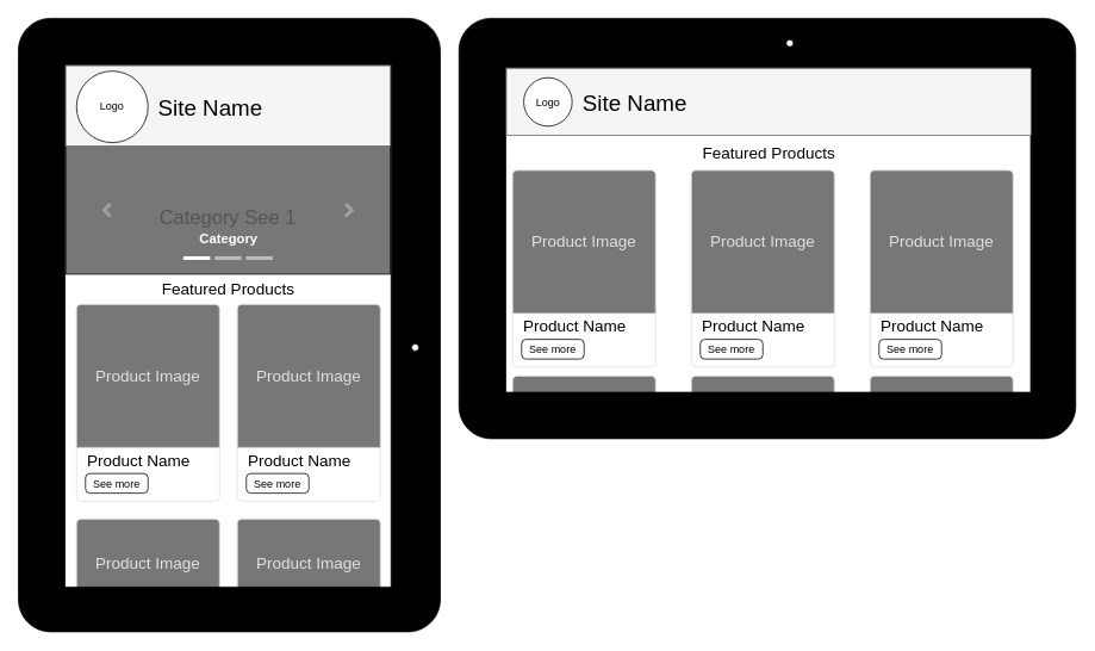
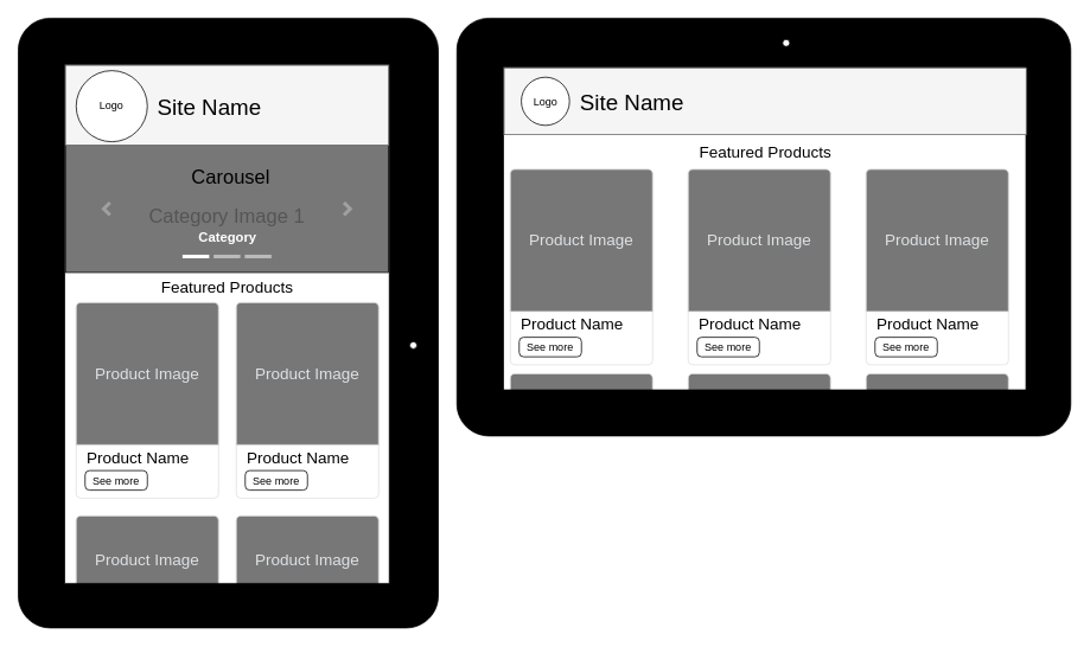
+ <mxCell id="15" value="Carousel" style="text;html=1;strokeColor=none;fillColor=none;align=center;verticalAlign=middle;whiteSpace=wrap;rounded=0;fontSize=22;" vertex="1" parent="8"><mxGeometry x="156" y="22" width="60" height="30" as="geometry" /></mxCell>
- <mxCell id="8" value="&lt;font style=&quot;font-size: 22px;&quot;&gt;Category See 1&lt;/font&gt;" style="html=1;shadow=0;dashed=0;strokeColor=default;strokeWidth=1;fillColor=#777777;fontColor=#555555;whiteSpace=wrap;align=center;verticalAlign=middle;fontStyle=0;fontSize=40;" vertex="1" parent="2"><mxGeometry x="53" y="143" width="363" height="143.11" as="geometry" /></mxCell>
+ <mxCell id="8" value="&lt;font style=&quot;font-size: 22px;&quot;&gt;Category Image 1&lt;/font&gt;" style="html=1;shadow=0;dashed=0;strokeColor=default;strokeWidth=1;fillColor=#777777;fontColor=#555555;whiteSpace=wrap;align=center;verticalAlign=middle;fontStyle=0;fontSize=40;" vertex="1" parent="2"><mxGeometry x="53" y="143" width="363" height="143.11" as="geometry" /></mxCell>
